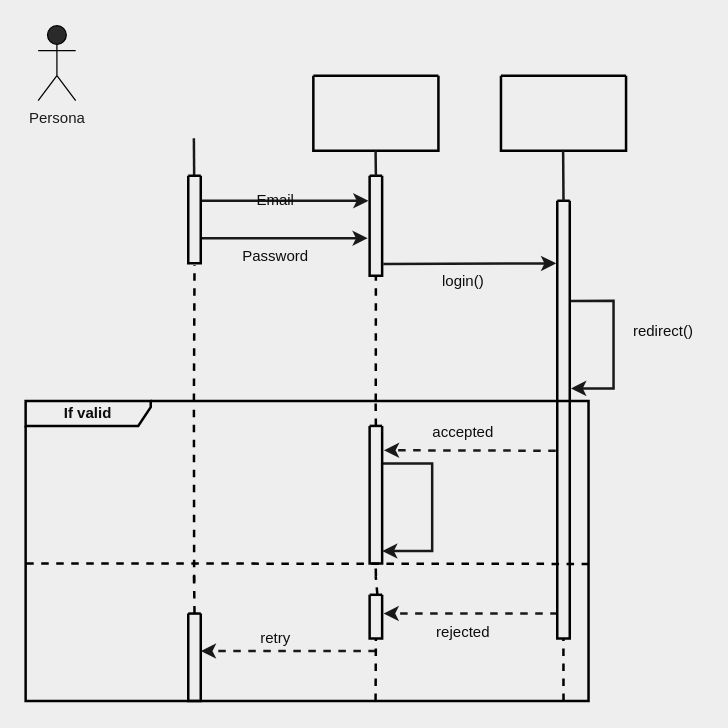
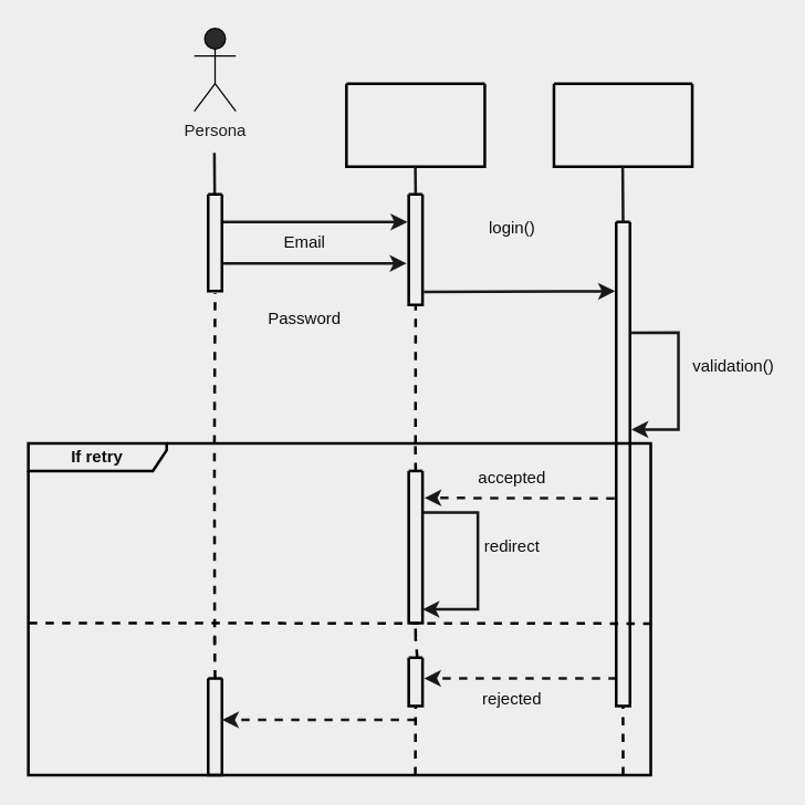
- <mxCell id="3" value="Persona&lt;br&gt;" style="shape=umlActor;verticalLabelPosition=bottom;verticalAlign=top;html=1;outlineConnect=0;fillColor=#2A2A2A;strokeColor=#000000;fontColor=#1C1C1C;" parent="1" vertex="1"><mxGeometry x="30" y="20" width="30" height="60" as="geometry" /></mxCell>
+ <mxCell id="3" value="Persona&lt;br&gt;" style="shape=umlActor;verticalLabelPosition=bottom;verticalAlign=top;html=1;outlineConnect=0;fillColor=#2A2A2A;strokeColor=#000000;fontColor=#1C1C1C;" parent="1" vertex="1"><mxGeometry x="140" y="20" width="30" height="60" as="geometry" /></mxCell>
- <mxCell id="9" value="Email" style="text;html=1;strokeColor=none;fillColor=none;align=center;verticalAlign=middle;whiteSpace=wrap;rounded=0;labelBackgroundColor=none;strokeWidth=2;fontColor=#0D0D0D;" parent="1" vertex="1"><mxGeometry x="190" y="145" width="60" height="30" as="geometry" /></mxCell>
+ <mxCell id="9" value="Email" style="text;html=1;strokeColor=none;fillColor=none;align=center;verticalAlign=middle;whiteSpace=wrap;rounded=0;labelBackgroundColor=none;strokeWidth=2;fontColor=#0D0D0D;" parent="1" vertex="1"><mxGeometry x="190" y="160" width="60" height="30" as="geometry" /></mxCell>
- <mxCell id="10" value="Password" style="text;html=1;strokeColor=none;fillColor=none;align=center;verticalAlign=middle;whiteSpace=wrap;rounded=0;labelBackgroundColor=none;strokeWidth=2;fontColor=#0D0D0D;" parent="1" vertex="1"><mxGeometry x="190" y="190" width="60" height="30" as="geometry" /></mxCell>
+ <mxCell id="10" value="Password" style="text;html=1;strokeColor=none;fillColor=none;align=center;verticalAlign=middle;whiteSpace=wrap;rounded=0;labelBackgroundColor=none;strokeWidth=2;fontColor=#0D0D0D;" parent="1" vertex="1"><mxGeometry x="190" y="215" width="60" height="30" as="geometry" /></mxCell>
- <mxCell id="13" value="login()" style="text;html=1;strokeColor=none;fillColor=none;align=center;verticalAlign=middle;whiteSpace=wrap;rounded=0;labelBackgroundColor=none;strokeWidth=2;fontColor=#0D0D0D;" parent="1" vertex="1"><mxGeometry x="340" y="210" width="60" height="30" as="geometry" /></mxCell>
+ <mxCell id="13" value="login()" style="text;html=1;strokeColor=none;fillColor=none;align=center;verticalAlign=middle;whiteSpace=wrap;rounded=0;labelBackgroundColor=none;strokeWidth=2;fontColor=#0D0D0D;" parent="1" vertex="1"><mxGeometry x="340" y="150" width="60" height="30" as="geometry" /></mxCell>
- <mxCell id="15" value="redirect()" style="text;html=1;strokeColor=none;fillColor=none;align=center;verticalAlign=middle;whiteSpace=wrap;rounded=0;labelBackgroundColor=none;strokeWidth=2;fontColor=#0D0D0D;" parent="1" vertex="1"><mxGeometry x="500" y="250" width="60" height="30" as="geometry" /></mxCell>
+ <mxCell id="15" value="validation()" style="text;html=1;strokeColor=none;fillColor=none;align=center;verticalAlign=middle;whiteSpace=wrap;rounded=0;labelBackgroundColor=none;strokeWidth=2;fontColor=#0D0D0D;" parent="1" vertex="1"><mxGeometry x="500" y="250" width="60" height="30" as="geometry" /></mxCell>
- <mxCell id="2" value="&lt;b&gt;If valid&lt;/b&gt;" style="shape=umlFrame;whiteSpace=wrap;html=1;labelBackgroundColor=none;strokeColor=#000000;strokeWidth=2;fontColor=#0D0D0D;fillColor=none;width=100;height=20;" parent="1" vertex="1"><mxGeometry x="20" y="320" width="450" height="240" as="geometry" /></mxCell>
+ <mxCell id="2" value="&lt;b&gt;If retry&lt;/b&gt;" style="shape=umlFrame;whiteSpace=wrap;html=1;labelBackgroundColor=none;strokeColor=#000000;strokeWidth=2;fontColor=#0D0D0D;fillColor=none;width=100;height=20;" parent="1" vertex="1"><mxGeometry x="20" y="320" width="450" height="240" as="geometry" /></mxCell>
+ <mxCell id="19" value="redirect" style="text;html=1;strokeColor=none;fillColor=none;align=center;verticalAlign=middle;whiteSpace=wrap;rounded=0;labelBackgroundColor=none;strokeWidth=2;fontColor=#0D0D0D;" parent="1" vertex="1"><mxGeometry x="340" y="380" width="60" height="30" as="geometry" /></mxCell>
- <mxCell id="23" value="retry" style="text;html=1;strokeColor=none;fillColor=none;align=center;verticalAlign=middle;whiteSpace=wrap;rounded=0;labelBackgroundColor=none;strokeWidth=2;fontColor=#0D0D0D;" parent="1" vertex="1"><mxGeometry x="190" y="495" width="60" height="30" as="geometry" /></mxCell>
